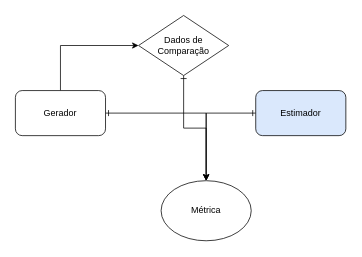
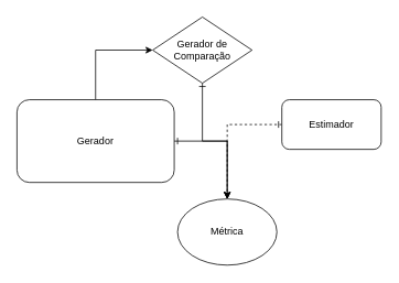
- <mxCell id="7" value="Dados de&lt;br&gt;Comparação" style="rhombus;whiteSpace=wrap;html=1;" vertex="1" parent="1"><mxGeometry x="184" y="20" width="120" height="80" as="geometry" /></mxCell>
+ <mxCell id="7" value="Gerador de&lt;br&gt;Comparação" style="rhombus;whiteSpace=wrap;html=1;" vertex="1" parent="1"><mxGeometry x="184" y="20" width="120" height="80" as="geometry" /></mxCell>
- <mxCell id="4" value="Gerador" style="rounded=1;whiteSpace=wrap;html=1;" vertex="1" parent="1"><mxGeometry x="20" y="120" width="120" height="60" as="geometry" /></mxCell>
+ <mxCell id="4" value="Gerador" style="rounded=1;whiteSpace=wrap;html=1;" vertex="1" parent="1"><mxGeometry x="20" y="120" width="190" height="100" as="geometry" /></mxCell>
- <mxCell id="8" style="edgeStyle=orthogonalEdgeStyle;rounded=0;orthogonalLoop=1;jettySize=auto;html=1;entryX=0.5;entryY=0;entryDx=0;entryDy=0;startArrow=ERone;startFill=0;" edge="1" parent="1" source="9" target="5"><mxGeometry relative="1" as="geometry" /></mxCell>
+ <mxCell id="8" style="edgeStyle=orthogonalEdgeStyle;rounded=0;orthogonalLoop=1;jettySize=auto;html=1;entryX=0.5;entryY=0;entryDx=0;entryDy=0;startArrow=ERone;startFill=0;dashed=1;" edge="1" parent="1" source="9" target="5"><mxGeometry relative="1" as="geometry" /></mxCell>
- <mxCell id="9" value="Estimador" style="rounded=1;whiteSpace=wrap;html=1;fillColor=#dae8fc;" vertex="1" parent="1"><mxGeometry x="340" y="120" width="120" height="60" as="geometry" /></mxCell>
+ <mxCell id="9" value="Estimador" style="rounded=1;whiteSpace=wrap;html=1;" vertex="1" parent="1"><mxGeometry x="340" y="120" width="120" height="60" as="geometry" /></mxCell>
